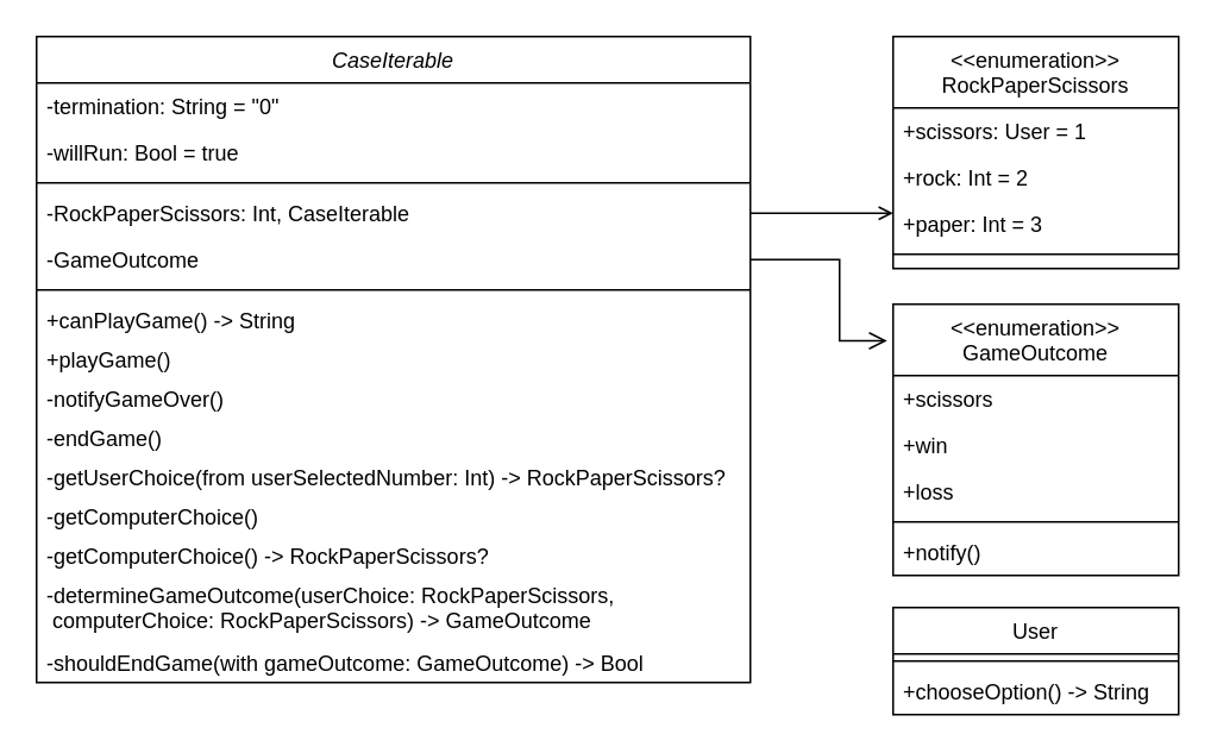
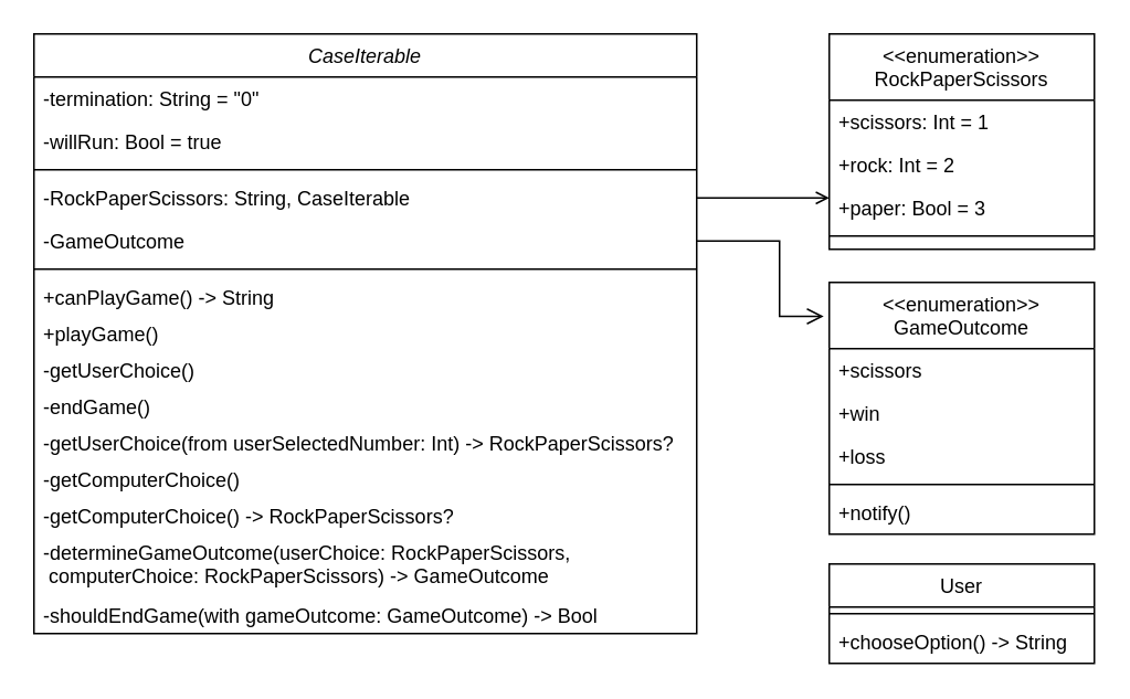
- <mxCell id="22" value="+scissors: User = 1" style="text;align=left;verticalAlign=top;spacingLeft=4;spacingRight=4;overflow=hidden;rotatable=0;points=[[0,0.5],[1,0.5]];portConstraint=eastwest;" parent="21" vertex="1"><mxGeometry y="40" width="160" height="26" as="geometry" /></mxCell>
+ <mxCell id="22" value="+scissors: Int = 1" style="text;align=left;verticalAlign=top;spacingLeft=4;spacingRight=4;overflow=hidden;rotatable=0;points=[[0,0.5],[1,0.5]];portConstraint=eastwest;" parent="21" vertex="1"><mxGeometry y="40" width="160" height="26" as="geometry" /></mxCell>
- <mxCell id="6" value="-RockPaperScissors: Int, CaseIterable" style="text;align=left;verticalAlign=top;spacingLeft=4;spacingRight=4;overflow=hidden;rotatable=0;points=[[0,0.5],[1,0.5]];portConstraint=eastwest;strokeColor=none;" parent="2" vertex="1"><mxGeometry y="86" width="400" height="26" as="geometry" /></mxCell>
+ <mxCell id="6" value="-RockPaperScissors: String, CaseIterable" style="text;align=left;verticalAlign=top;spacingLeft=4;spacingRight=4;overflow=hidden;rotatable=0;points=[[0,0.5],[1,0.5]];portConstraint=eastwest;strokeColor=none;" parent="2" vertex="1"><mxGeometry y="86" width="400" height="26" as="geometry" /></mxCell>
- <mxCell id="24" value="+paper: Int = 3" style="text;align=left;verticalAlign=top;spacingLeft=4;spacingRight=4;overflow=hidden;rotatable=0;points=[[0,0.5],[1,0.5]];portConstraint=eastwest;" parent="21" vertex="1"><mxGeometry y="92" width="160" height="26" as="geometry" /></mxCell>
+ <mxCell id="24" value="+paper: Bool = 3" style="text;align=left;verticalAlign=top;spacingLeft=4;spacingRight=4;overflow=hidden;rotatable=0;points=[[0,0.5],[1,0.5]];portConstraint=eastwest;" parent="21" vertex="1"><mxGeometry y="92" width="160" height="26" as="geometry" /></mxCell>
- <mxCell id="11" value="-notifyGameOver()" style="text;align=left;verticalAlign=top;spacingLeft=4;spacingRight=4;overflow=hidden;rotatable=0;points=[[0,0.5],[1,0.5]];portConstraint=eastwest;strokeColor=none;" parent="2" vertex="1"><mxGeometry y="190" width="400" height="22" as="geometry" /></mxCell>
+ <mxCell id="11" value="-getUserChoice()" style="text;align=left;verticalAlign=top;spacingLeft=4;spacingRight=4;overflow=hidden;rotatable=0;points=[[0,0.5],[1,0.5]];portConstraint=eastwest;strokeColor=none;" parent="2" vertex="1"><mxGeometry y="190" width="400" height="22" as="geometry" /></mxCell>
